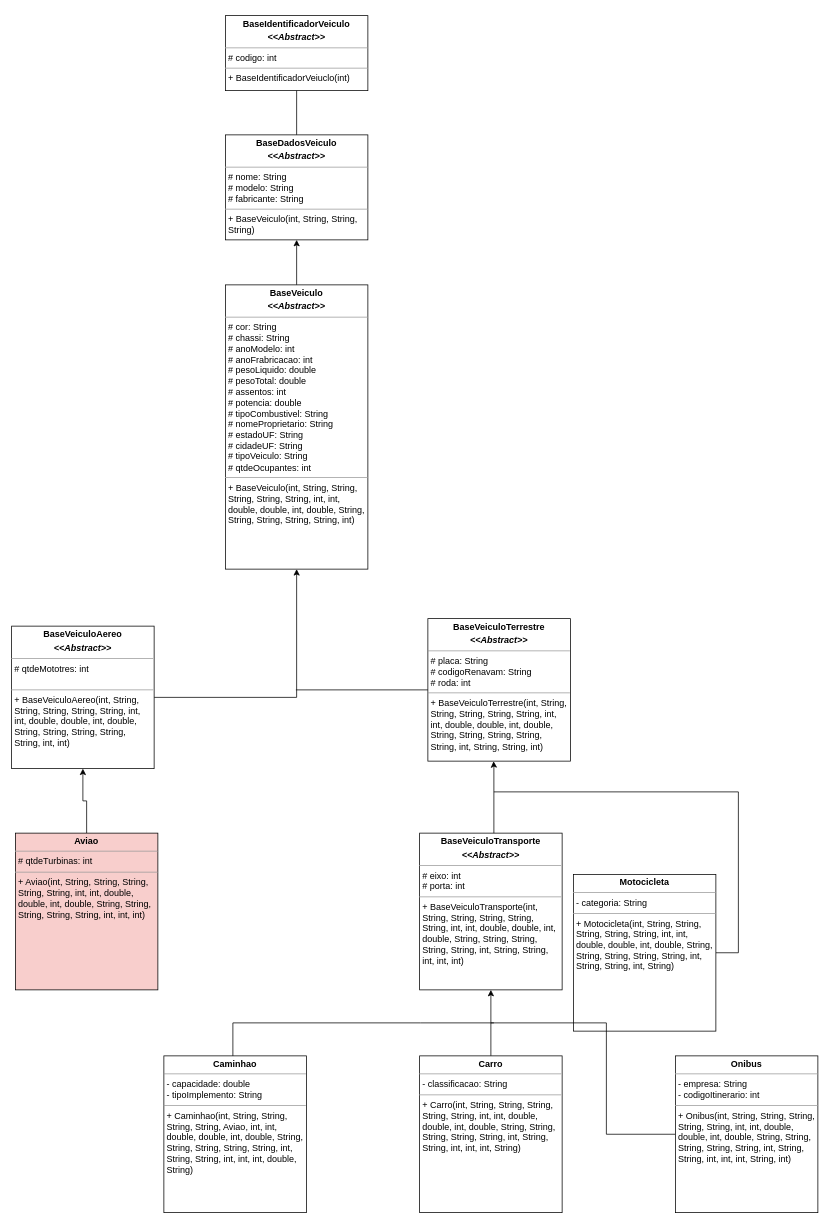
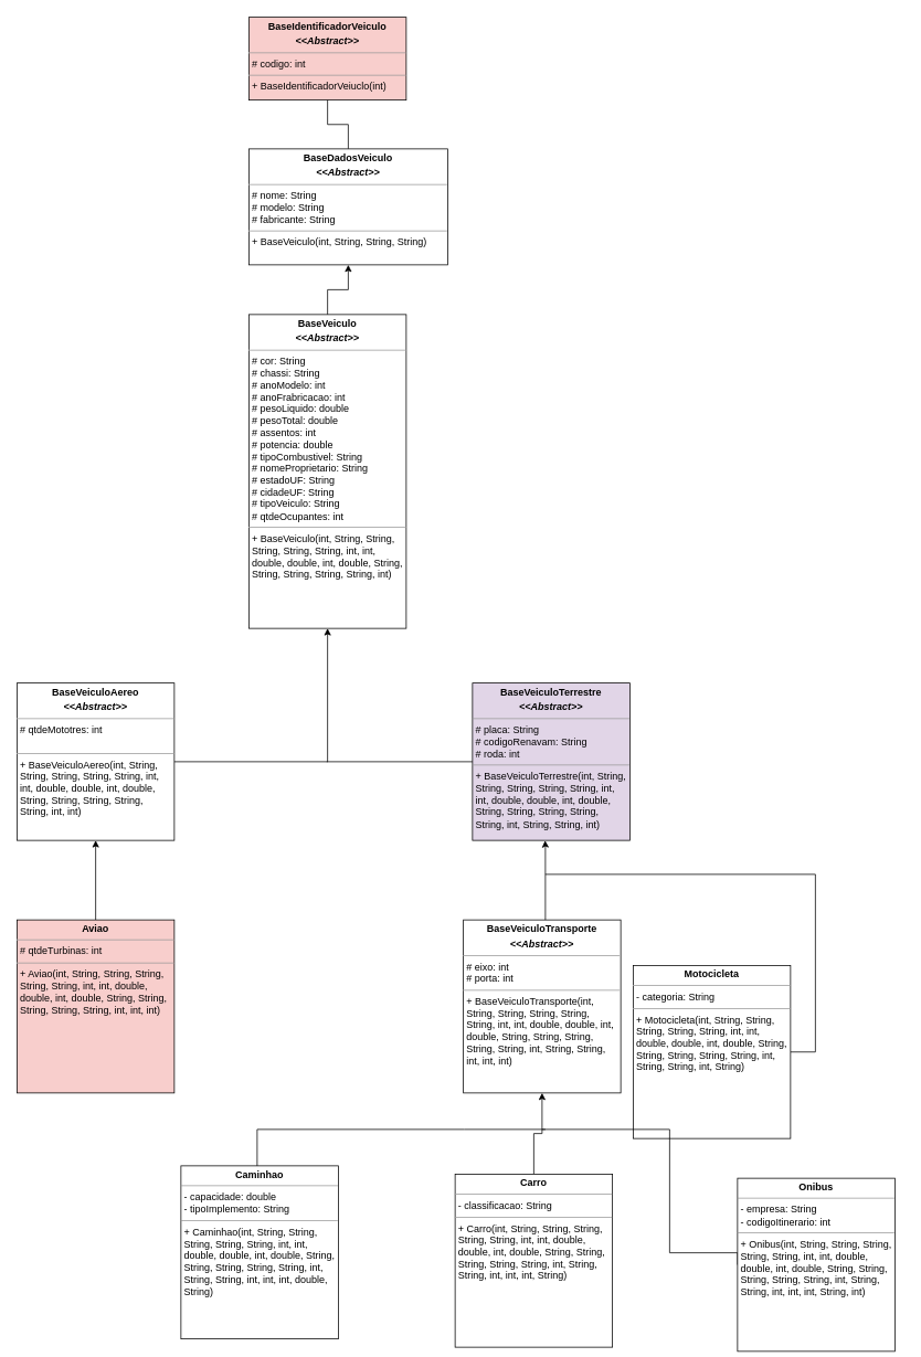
- <mxCell id="2" value="&lt;p style=&quot;margin:0px;margin-top:4px;text-align:center;&quot;&gt;&lt;b&gt;BaseIdentificadorVeiculo&lt;/b&gt;&lt;/p&gt;&lt;p style=&quot;margin:0px;margin-top:4px;text-align:center;&quot;&gt;&lt;i style=&quot;border-color: var(--border-color);&quot;&gt;&lt;b&gt;&amp;lt;&amp;lt;Abstract&amp;gt;&amp;gt;&lt;/b&gt;&lt;/i&gt;&lt;b&gt;&lt;br&gt;&lt;/b&gt;&lt;/p&gt;&lt;hr size=&quot;1&quot;&gt;&lt;p style=&quot;margin:0px;margin-left:4px;&quot;&gt;# codigo: int&lt;/p&gt;&lt;hr size=&quot;1&quot;&gt;&lt;p style=&quot;margin:0px;margin-left:4px;&quot;&gt;+ BaseIdentificadorVeiuclo(int)&lt;/p&gt;" style="verticalAlign=top;align=left;overflow=fill;fontSize=12;fontFamily=Helvetica;html=1;whiteSpace=wrap;" parent="1" vertex="1"><mxGeometry x="300" y="20" width="190" height="100" as="geometry" /></mxCell>
+ <mxCell id="2" value="&lt;p style=&quot;margin:0px;margin-top:4px;text-align:center;&quot;&gt;&lt;b&gt;BaseIdentificadorVeiculo&lt;/b&gt;&lt;/p&gt;&lt;p style=&quot;margin:0px;margin-top:4px;text-align:center;&quot;&gt;&lt;i style=&quot;border-color: var(--border-color);&quot;&gt;&lt;b&gt;&amp;lt;&amp;lt;Abstract&amp;gt;&amp;gt;&lt;/b&gt;&lt;/i&gt;&lt;b&gt;&lt;br&gt;&lt;/b&gt;&lt;/p&gt;&lt;hr size=&quot;1&quot;&gt;&lt;p style=&quot;margin:0px;margin-left:4px;&quot;&gt;# codigo: int&lt;/p&gt;&lt;hr size=&quot;1&quot;&gt;&lt;p style=&quot;margin:0px;margin-left:4px;&quot;&gt;+ BaseIdentificadorVeiuclo(int)&lt;/p&gt;" style="verticalAlign=top;align=left;overflow=fill;fontSize=12;fontFamily=Helvetica;html=1;whiteSpace=wrap;fillColor=#f8cecc;" parent="1" vertex="1"><mxGeometry x="300" y="20" width="190" height="100" as="geometry" /></mxCell>
- <mxCell id="4" value="&lt;p style=&quot;border-color: var(--border-color); margin: 4px 0px 0px; text-align: center;&quot;&gt;&lt;b style=&quot;border-color: var(--border-color);&quot;&gt;BaseDadosVeiculo&lt;/b&gt;&lt;/p&gt;&lt;p style=&quot;border-color: var(--border-color); margin: 4px 0px 0px; text-align: center;&quot;&gt;&lt;i style=&quot;border-color: var(--border-color);&quot;&gt;&lt;b style=&quot;border-color: var(--border-color);&quot;&gt;&amp;lt;&amp;lt;Abstract&amp;gt;&amp;gt;&lt;/b&gt;&lt;/i&gt;&lt;/p&gt;&lt;hr size=&quot;1&quot;&gt;&lt;p style=&quot;margin:0px;margin-left:4px;&quot;&gt;# nome: String&lt;/p&gt;&lt;p style=&quot;margin:0px;margin-left:4px;&quot;&gt;# modelo: String&lt;/p&gt;&lt;p style=&quot;margin:0px;margin-left:4px;&quot;&gt;# fabricante: String&lt;/p&gt;&lt;hr size=&quot;1&quot;&gt;&lt;p style=&quot;margin:0px;margin-left:4px;&quot;&gt;+ BaseVeiculo(int, String, String, String)&lt;/p&gt;" style="verticalAlign=top;align=left;overflow=fill;fontSize=12;fontFamily=Helvetica;html=1;whiteSpace=wrap;" parent="1" vertex="1"><mxGeometry x="300" y="179" width="190" height="140" as="geometry" /></mxCell>
+ <mxCell id="4" value="&lt;p style=&quot;border-color: var(--border-color); margin: 4px 0px 0px; text-align: center;&quot;&gt;&lt;b style=&quot;border-color: var(--border-color);&quot;&gt;BaseDadosVeiculo&lt;/b&gt;&lt;/p&gt;&lt;p style=&quot;border-color: var(--border-color); margin: 4px 0px 0px; text-align: center;&quot;&gt;&lt;i style=&quot;border-color: var(--border-color);&quot;&gt;&lt;b style=&quot;border-color: var(--border-color);&quot;&gt;&amp;lt;&amp;lt;Abstract&amp;gt;&amp;gt;&lt;/b&gt;&lt;/i&gt;&lt;/p&gt;&lt;hr size=&quot;1&quot;&gt;&lt;p style=&quot;margin:0px;margin-left:4px;&quot;&gt;# nome: String&lt;/p&gt;&lt;p style=&quot;margin:0px;margin-left:4px;&quot;&gt;# modelo: String&lt;/p&gt;&lt;p style=&quot;margin:0px;margin-left:4px;&quot;&gt;# fabricante: String&lt;/p&gt;&lt;hr size=&quot;1&quot;&gt;&lt;p style=&quot;margin:0px;margin-left:4px;&quot;&gt;+ BaseVeiculo(int, String, String, String)&lt;/p&gt;" style="verticalAlign=top;align=left;overflow=fill;fontSize=12;fontFamily=Helvetica;html=1;whiteSpace=wrap;" parent="1" vertex="1"><mxGeometry x="300" y="179" width="240" height="140" as="geometry" /></mxCell>
- <mxCell id="8" value="&lt;p style=&quot;border-color: var(--border-color); margin: 4px 0px 0px; text-align: center;&quot;&gt;&lt;b style=&quot;border-color: var(--border-color);&quot;&gt;BaseVeiculoTerrestre&lt;/b&gt;&lt;/p&gt;&lt;p style=&quot;border-color: var(--border-color); margin: 4px 0px 0px; text-align: center;&quot;&gt;&lt;i style=&quot;border-color: var(--border-color);&quot;&gt;&lt;b style=&quot;border-color: var(--border-color);&quot;&gt;&amp;lt;&amp;lt;Abstract&amp;gt;&amp;gt;&lt;/b&gt;&lt;/i&gt;&lt;/p&gt;&lt;hr size=&quot;1&quot;&gt;&lt;p style=&quot;margin:0px;margin-left:4px;&quot;&gt;# placa: String&lt;/p&gt;&lt;p style=&quot;margin:0px;margin-left:4px;&quot;&gt;# codigoRenavam: String&lt;/p&gt;&lt;p style=&quot;margin:0px;margin-left:4px;&quot;&gt;# roda: int&lt;/p&gt;&lt;hr size=&quot;1&quot;&gt;&lt;p style=&quot;margin:0px;margin-left:4px;&quot;&gt;+ BaseVeiculoTerrestre(int, String, String, String, String, String, int, int, double, double, int, double, String, String, String, String, String, int, String, String, int)&lt;br&gt;&lt;/p&gt;" style="verticalAlign=top;align=left;overflow=fill;fontSize=12;fontFamily=Helvetica;html=1;whiteSpace=wrap;" parent="1" vertex="1"><mxGeometry x="570" y="824" width="190" height="190" as="geometry" /></mxCell>
+ <mxCell id="8" value="&lt;p style=&quot;border-color: var(--border-color); margin: 4px 0px 0px; text-align: center;&quot;&gt;&lt;b style=&quot;border-color: var(--border-color);&quot;&gt;BaseVeiculoTerrestre&lt;/b&gt;&lt;/p&gt;&lt;p style=&quot;border-color: var(--border-color); margin: 4px 0px 0px; text-align: center;&quot;&gt;&lt;i style=&quot;border-color: var(--border-color);&quot;&gt;&lt;b style=&quot;border-color: var(--border-color);&quot;&gt;&amp;lt;&amp;lt;Abstract&amp;gt;&amp;gt;&lt;/b&gt;&lt;/i&gt;&lt;/p&gt;&lt;hr size=&quot;1&quot;&gt;&lt;p style=&quot;margin:0px;margin-left:4px;&quot;&gt;# placa: String&lt;/p&gt;&lt;p style=&quot;margin:0px;margin-left:4px;&quot;&gt;# codigoRenavam: String&lt;/p&gt;&lt;p style=&quot;margin:0px;margin-left:4px;&quot;&gt;# roda: int&lt;/p&gt;&lt;hr size=&quot;1&quot;&gt;&lt;p style=&quot;margin:0px;margin-left:4px;&quot;&gt;+ BaseVeiculoTerrestre(int, String, String, String, String, String, int, int, double, double, int, double, String, String, String, String, String, int, String, String, int)&lt;br&gt;&lt;/p&gt;" style="verticalAlign=top;align=left;overflow=fill;fontSize=12;fontFamily=Helvetica;html=1;whiteSpace=wrap;fillColor=#e1d5e7;" parent="1" vertex="1"><mxGeometry x="570" y="824" width="190" height="190" as="geometry" /></mxCell>
- <mxCell id="22" value="&lt;p style=&quot;border-color: var(--border-color); margin: 4px 0px 0px; text-align: center;&quot;&gt;&lt;b style=&quot;border-color: var(--border-color);&quot;&gt;BaseVeiculoAereo&lt;/b&gt;&lt;/p&gt;&lt;p style=&quot;border-color: var(--border-color); margin: 4px 0px 0px; text-align: center;&quot;&gt;&lt;i style=&quot;border-color: var(--border-color);&quot;&gt;&lt;b style=&quot;border-color: var(--border-color);&quot;&gt;&amp;lt;&amp;lt;Abstract&amp;gt;&amp;gt;&lt;/b&gt;&lt;/i&gt;&lt;/p&gt;&lt;hr size=&quot;1&quot;&gt;&lt;p style=&quot;margin:0px;margin-left:4px;&quot;&gt;# qtdeMototres: int&lt;br&gt;&lt;br&gt;&lt;/p&gt;&lt;hr size=&quot;1&quot;&gt;&lt;p style=&quot;margin:0px;margin-left:4px;&quot;&gt;+ BaseVeiculoAereo(int, String, String, String, String, String, int, int, double, double, int, double, String, String, String, String, String, int, int)&lt;br&gt;&lt;/p&gt;" style="verticalAlign=top;align=left;overflow=fill;fontSize=12;fontFamily=Helvetica;html=1;whiteSpace=wrap;" parent="1" vertex="1"><mxGeometry x="15" y="834" width="190" height="190" as="geometry" /></mxCell>
+ <mxCell id="22" value="&lt;p style=&quot;border-color: var(--border-color); margin: 4px 0px 0px; text-align: center;&quot;&gt;&lt;b style=&quot;border-color: var(--border-color);&quot;&gt;BaseVeiculoAereo&lt;/b&gt;&lt;/p&gt;&lt;p style=&quot;border-color: var(--border-color); margin: 4px 0px 0px; text-align: center;&quot;&gt;&lt;i style=&quot;border-color: var(--border-color);&quot;&gt;&lt;b style=&quot;border-color: var(--border-color);&quot;&gt;&amp;lt;&amp;lt;Abstract&amp;gt;&amp;gt;&lt;/b&gt;&lt;/i&gt;&lt;/p&gt;&lt;hr size=&quot;1&quot;&gt;&lt;p style=&quot;margin:0px;margin-left:4px;&quot;&gt;# qtdeMototres: int&lt;br&gt;&lt;br&gt;&lt;/p&gt;&lt;hr size=&quot;1&quot;&gt;&lt;p style=&quot;margin:0px;margin-left:4px;&quot;&gt;+ BaseVeiculoAereo(int, String, String, String, String, String, int, int, double, double, int, double, String, String, String, String, String, int, int)&lt;br&gt;&lt;/p&gt;" style="verticalAlign=top;align=left;overflow=fill;fontSize=12;fontFamily=Helvetica;html=1;whiteSpace=wrap;" parent="1" vertex="1"><mxGeometry y="824" width="190" height="190" as="geometry" x="20" /></mxCell>
- <mxCell id="16" value="&lt;p style=&quot;margin:0px;margin-top:4px;text-align:center;&quot;&gt;&lt;b&gt;Caminhao&lt;/b&gt;&lt;/p&gt;&lt;hr size=&quot;1&quot;&gt;&lt;p style=&quot;margin:0px;margin-left:4px;&quot;&gt;- capacidade: double&lt;br&gt;- tipoImplemento: String&lt;/p&gt;&lt;hr size=&quot;1&quot;&gt;&lt;p style=&quot;margin:0px;margin-left:4px;&quot;&gt;+ Caminhao(int, String, String, String, String, Aviao, int, int, double, double, int, double, String, String, String, String, String, int, String, String, int, int, int, double, String)&lt;br&gt;&lt;/p&gt;&lt;p style=&quot;margin:0px;margin-left:4px;&quot;&gt;&lt;br&gt;&lt;/p&gt;" style="verticalAlign=top;align=left;overflow=fill;fontSize=12;fontFamily=Helvetica;html=1;whiteSpace=wrap;" parent="1" vertex="1"><mxGeometry x="218" y="1407" width="190" height="209" as="geometry" /></mxCell>
+ <mxCell id="16" value="&lt;p style=&quot;margin:0px;margin-top:4px;text-align:center;&quot;&gt;&lt;b&gt;Caminhao&lt;/b&gt;&lt;/p&gt;&lt;hr size=&quot;1&quot;&gt;&lt;p style=&quot;margin:0px;margin-left:4px;&quot;&gt;- capacidade: double&lt;br&gt;- tipoImplemento: String&lt;/p&gt;&lt;hr size=&quot;1&quot;&gt;&lt;p style=&quot;margin:0px;margin-left:4px;&quot;&gt;+ Caminhao(int, String, String, String, String, String, int, int, double, double, int, double, String, String, String, String, String, int, String, String, int, int, int, double, String)&lt;br&gt;&lt;/p&gt;&lt;p style=&quot;margin:0px;margin-left:4px;&quot;&gt;&lt;br&gt;&lt;/p&gt;" style="verticalAlign=top;align=left;overflow=fill;fontSize=12;fontFamily=Helvetica;html=1;whiteSpace=wrap;" parent="1" vertex="1"><mxGeometry x="218" y="1407" width="190" height="209" as="geometry" /></mxCell>
- <mxCell id="18" value="&lt;p style=&quot;margin:0px;margin-top:4px;text-align:center;&quot;&gt;&lt;b&gt;Carro&lt;/b&gt;&lt;/p&gt;&lt;hr size=&quot;1&quot;&gt;&lt;p style=&quot;margin:0px;margin-left:4px;&quot;&gt;- classificacao: String&lt;/p&gt;&lt;hr size=&quot;1&quot;&gt;&lt;p style=&quot;margin:0px;margin-left:4px;&quot;&gt;+ Carro(int, String, String, String, String, String, int, int, double, double, int, double, String, String, String, String, String, int, String, String, int, int, int, String)&lt;br&gt;&lt;/p&gt;" style="verticalAlign=top;align=left;overflow=fill;fontSize=12;fontFamily=Helvetica;html=1;whiteSpace=wrap;" parent="1" vertex="1"><mxGeometry x="559" y="1407" width="190" height="209" as="geometry" /></mxCell>
+ <mxCell id="18" value="&lt;p style=&quot;margin:0px;margin-top:4px;text-align:center;&quot;&gt;&lt;b&gt;Carro&lt;/b&gt;&lt;/p&gt;&lt;hr size=&quot;1&quot;&gt;&lt;p style=&quot;margin:0px;margin-left:4px;&quot;&gt;- classificacao: String&lt;/p&gt;&lt;hr size=&quot;1&quot;&gt;&lt;p style=&quot;margin:0px;margin-left:4px;&quot;&gt;+ Carro(int, String, String, String, String, String, int, int, double, double, int, double, String, String, String, String, String, int, String, String, int, int, int, String)&lt;br&gt;&lt;/p&gt;" style="verticalAlign=top;align=left;overflow=fill;fontSize=12;fontFamily=Helvetica;html=1;whiteSpace=wrap;" parent="1" vertex="1"><mxGeometry x="549" y="1417" width="190" height="209" as="geometry" /></mxCell>
- <mxCell id="20" value="&lt;p style=&quot;margin:0px;margin-top:4px;text-align:center;&quot;&gt;&lt;b&gt;Onibus&lt;/b&gt;&lt;/p&gt;&lt;hr size=&quot;1&quot;&gt;&lt;p style=&quot;margin:0px;margin-left:4px;&quot;&gt;- empresa: String&lt;br&gt;- codigoItinerario: int&lt;/p&gt;&lt;hr size=&quot;1&quot;&gt;&lt;p style=&quot;margin:0px;margin-left:4px;&quot;&gt;+ Onibus(int, String, String, String, String, String, int, int, double, double, int, double, String, String, String, String, String, int, String, String, int, int, int, String, int)&lt;br&gt;&lt;/p&gt;" style="verticalAlign=top;align=left;overflow=fill;fontSize=12;fontFamily=Helvetica;html=1;whiteSpace=wrap;" parent="1" vertex="1"><mxGeometry x="900" y="1407" width="190" height="209" as="geometry" /></mxCell>
+ <mxCell id="20" value="&lt;p style=&quot;margin:0px;margin-top:4px;text-align:center;&quot;&gt;&lt;b&gt;Onibus&lt;/b&gt;&lt;/p&gt;&lt;hr size=&quot;1&quot;&gt;&lt;p style=&quot;margin:0px;margin-left:4px;&quot;&gt;- empresa: String&lt;br&gt;- codigoItinerario: int&lt;/p&gt;&lt;hr size=&quot;1&quot;&gt;&lt;p style=&quot;margin:0px;margin-left:4px;&quot;&gt;+ Onibus(int, String, String, String, String, String, int, int, double, double, int, double, String, String, String, String, String, int, String, String, int, int, int, String, int)&lt;br&gt;&lt;/p&gt;" style="verticalAlign=top;align=left;overflow=fill;fontSize=12;fontFamily=Helvetica;html=1;whiteSpace=wrap;" parent="1" vertex="1"><mxGeometry x="890" y="1422" width="190" height="209" as="geometry" /></mxCell>
